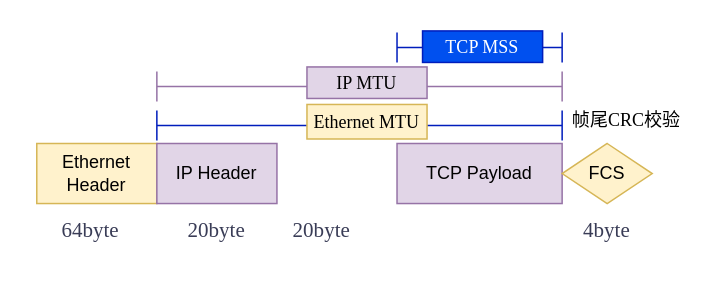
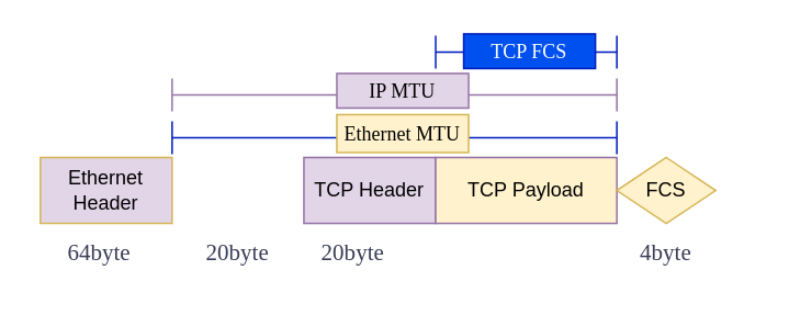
- <mxCell id="17" value="TCP MSS" style="text;html=1;strokeColor=#001DBC;fillColor=#0050ef;align=center;verticalAlign=middle;whiteSpace=wrap;rounded=0;fontSize=12;fontFamily=Architects Daughter;labelBackgroundColor=none;fontColor=#ffffff;" vertex="1" parent="1"><mxGeometry x="281" y="20" width="80" height="21" as="geometry" /></mxCell>
+ <mxCell id="17" value="TCP FCS" style="text;html=1;strokeColor=#001DBC;fillColor=#0050ef;align=center;verticalAlign=middle;whiteSpace=wrap;rounded=0;fontSize=12;fontFamily=Architects Daughter;labelBackgroundColor=none;fontColor=#ffffff;" vertex="1" parent="1"><mxGeometry x="281" y="20" width="80" height="21" as="geometry" /></mxCell>
- <mxCell id="15" value="帧尾CRC校验" style="text;html=1;strokeColor=none;fillColor=none;align=center;verticalAlign=middle;whiteSpace=wrap;rounded=0;fontFamily=Architects Daughter;fontSource=https%3A%2F%2Ffonts.googleapis.com%2Fcss%3Ffamily%3DArchitects%2BDaughter;" vertex="1" parent="1"><mxGeometry x="377" y="65" width="80" height="30" as="geometry" /></mxCell>
- <mxCell id="2" value="Ethernet Header" style="rounded=0;whiteSpace=wrap;html=1;fillColor=#fff2cc;strokeColor=#d6b656;labelBackgroundColor=none;" parent="1" vertex="1"><mxGeometry x="24" y="95" width="80" height="40" as="geometry" /></mxCell>
+ <mxCell id="2" value="Ethernet Header" style="rounded=0;whiteSpace=wrap;html=1;fillColor=#e1d5e7;strokeColor=#d6b656;labelBackgroundColor=none;" parent="1" vertex="1"><mxGeometry x="24" y="95" width="80" height="40" as="geometry" /></mxCell>
- <mxCell id="3" value="IP Header" style="rounded=0;whiteSpace=wrap;html=1;fillColor=#e1d5e7;strokeColor=#9673a6;labelBackgroundColor=none;" vertex="1" parent="1"><mxGeometry x="104" y="95" width="80" height="40" as="geometry" /></mxCell>
+ <mxCell id="4" value="TCP Header" style="rounded=0;whiteSpace=wrap;html=1;labelBackgroundColor=none;fillColor=#e1d5e7;strokeColor=#9673a6;" vertex="1" parent="1"><mxGeometry x="184" y="95" width="80" height="40" as="geometry" /></mxCell>
- <mxCell id="5" value="TCP Payload" style="rounded=0;whiteSpace=wrap;html=1;labelBackgroundColor=none;fillColor=#e1d5e7;strokeColor=#9673a6;" vertex="1" parent="1"><mxGeometry x="264" y="95" width="110" height="40" as="geometry" /></mxCell>
+ <mxCell id="5" value="TCP Payload" style="rounded=0;whiteSpace=wrap;html=1;labelBackgroundColor=none;fillColor=#fff2cc;strokeColor=#9673a6;" vertex="1" parent="1"><mxGeometry x="264" y="95" width="110" height="40" as="geometry" /></mxCell>
